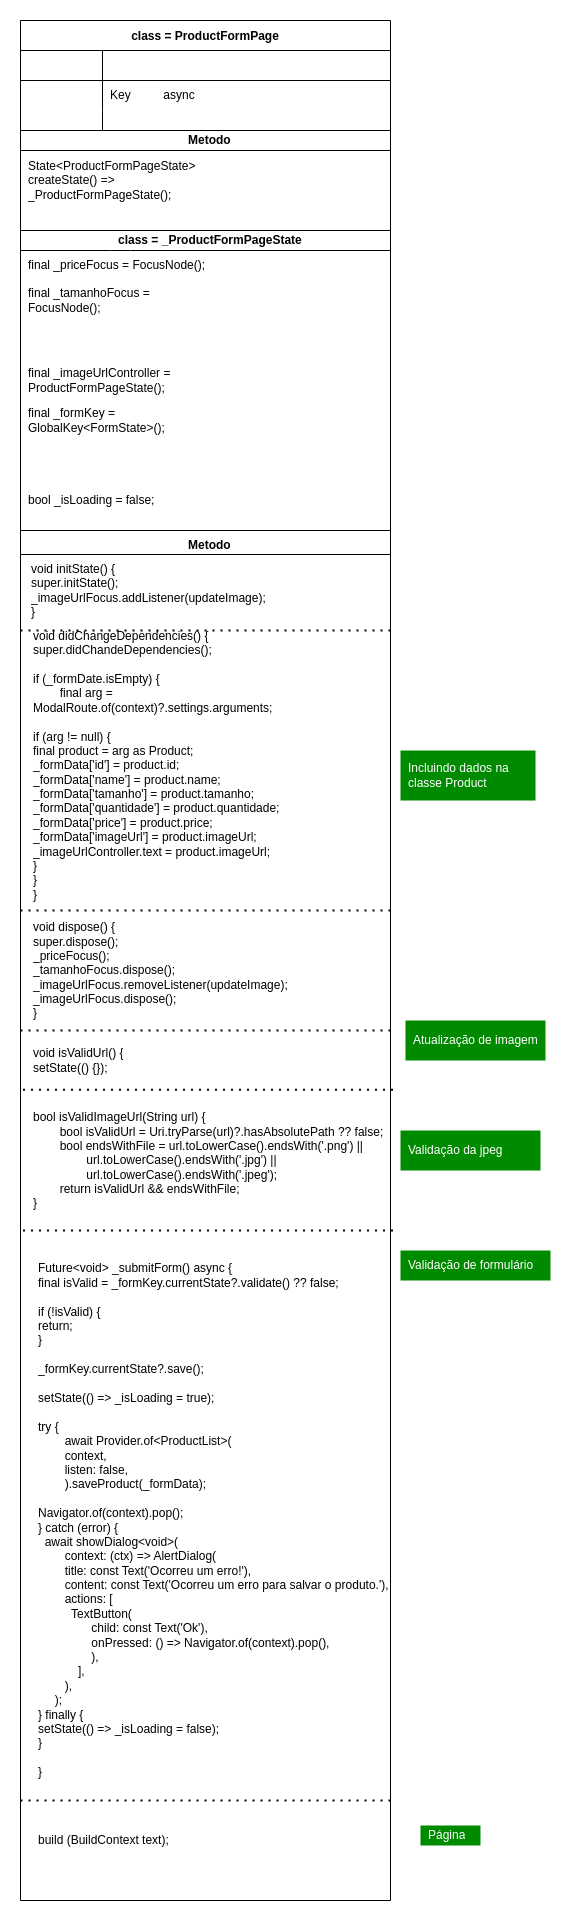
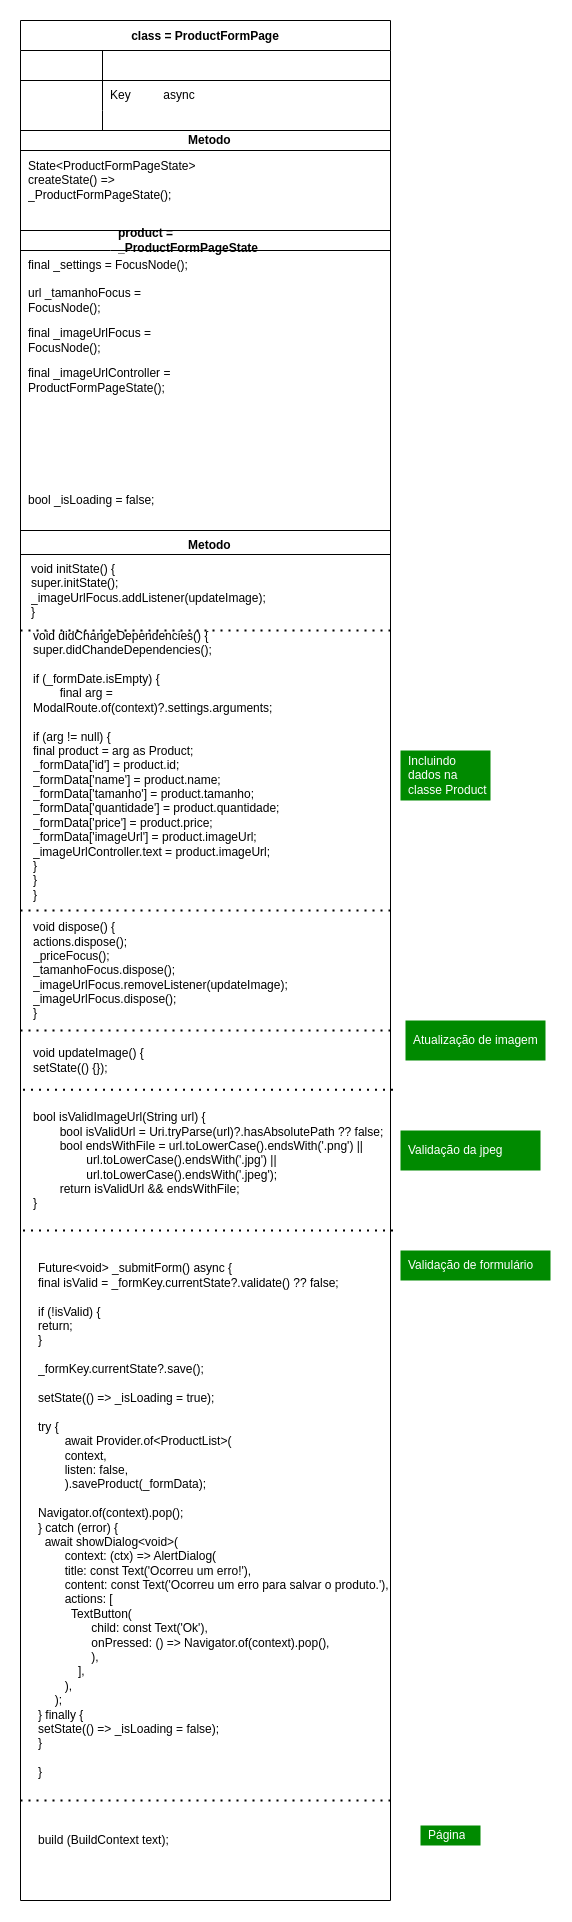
- <mxCell id="17" value="&lt;b&gt;class = _ProductFormPageState&lt;/b&gt;" style="shape=partialRectangle;html=1;whiteSpace=wrap;connectable=0;fillColor=none;top=0;left=0;bottom=0;right=0;align=left;spacingLeft=6;overflow=hidden;pointerEvents=1;movable=0;resizable=0;rotatable=0;deletable=0;editable=0;" vertex="1" parent="1"><mxGeometry x="110" y="220" width="200" height="40" as="geometry"><mxRectangle width="140" height="20" as="alternateBounds" /></mxGeometry></mxCell>
+ <mxCell id="17" value="&lt;b&gt;product = _ProductFormPageState&lt;/b&gt;" style="shape=partialRectangle;html=1;whiteSpace=wrap;connectable=0;fillColor=none;top=0;left=0;bottom=0;right=0;align=left;spacingLeft=6;overflow=hidden;pointerEvents=1;movable=0;resizable=0;rotatable=0;deletable=0;editable=0;" vertex="1" parent="1"><mxGeometry x="110" y="220" width="200" height="40" as="geometry"><mxRectangle width="140" height="20" as="alternateBounds" /></mxGeometry></mxCell>
- <mxCell id="18" value="final _priceFocus = FocusNode();" style="shape=partialRectangle;html=1;whiteSpace=wrap;connectable=0;fillColor=none;top=0;left=0;bottom=0;right=0;align=left;spacingLeft=6;overflow=hidden;pointerEvents=1;movable=0;resizable=0;rotatable=0;deletable=0;editable=0;" vertex="1" parent="1"><mxGeometry x="20" y="250" width="190" height="30" as="geometry"><mxRectangle width="156" height="30" as="alternateBounds" /></mxGeometry></mxCell>
+ <mxCell id="18" value="final _settings = FocusNode();" style="shape=partialRectangle;html=1;whiteSpace=wrap;connectable=0;fillColor=none;top=0;left=0;bottom=0;right=0;align=left;spacingLeft=6;overflow=hidden;pointerEvents=1;movable=0;resizable=0;rotatable=0;deletable=0;editable=0;" vertex="1" parent="1"><mxGeometry x="20" y="250" width="190" height="30" as="geometry"><mxRectangle width="156" height="30" as="alternateBounds" /></mxGeometry></mxCell>
- <mxCell id="19" value="final _tamanhoFocus = FocusNode();" style="shape=partialRectangle;html=1;whiteSpace=wrap;connectable=0;fillColor=none;top=0;left=0;bottom=0;right=0;align=left;spacingLeft=6;overflow=hidden;pointerEvents=1;movable=0;resizable=0;rotatable=0;deletable=0;editable=0;" vertex="1" parent="1"><mxGeometry x="20" y="280" width="190" height="40" as="geometry"><mxRectangle width="156" height="30" as="alternateBounds" /></mxGeometry></mxCell>
+ <mxCell id="19" value="url _tamanhoFocus = FocusNode();" style="shape=partialRectangle;html=1;whiteSpace=wrap;connectable=0;fillColor=none;top=0;left=0;bottom=0;right=0;align=left;spacingLeft=6;overflow=hidden;pointerEvents=1;movable=0;resizable=0;rotatable=0;deletable=0;editable=0;" vertex="1" parent="1"><mxGeometry x="20" y="280" width="190" height="40" as="geometry"><mxRectangle width="156" height="30" as="alternateBounds" /></mxGeometry></mxCell>
+ <mxCell id="20" value="final _imageUrlFocus = FocusNode();" style="shape=partialRectangle;html=1;whiteSpace=wrap;connectable=0;fillColor=none;top=0;left=0;bottom=0;right=0;align=left;spacingLeft=6;overflow=hidden;pointerEvents=1;movable=0;resizable=0;rotatable=0;deletable=0;editable=0;" vertex="1" parent="1"><mxGeometry x="20" y="320" width="190" height="40" as="geometry"><mxRectangle width="156" height="30" as="alternateBounds" /></mxGeometry></mxCell>
- <mxCell id="22" value="final _formKey = GlobalKey&amp;lt;FormState&amp;gt;();" style="shape=partialRectangle;html=1;whiteSpace=wrap;connectable=0;fillColor=none;top=0;left=0;bottom=0;right=0;align=left;spacingLeft=6;overflow=hidden;pointerEvents=1;movable=0;resizable=0;rotatable=0;deletable=0;editable=0;" vertex="1" parent="1"><mxGeometry x="20" y="400" width="190" height="40" as="geometry"><mxRectangle width="156" height="30" as="alternateBounds" /></mxGeometry></mxCell>
- <mxCell id="29" value="Incluindo dados na classe Product" style="shape=partialRectangle;html=1;whiteSpace=wrap;connectable=0;fillColor=#008a00;top=0;left=0;bottom=0;right=0;align=left;spacingLeft=6;overflow=hidden;pointerEvents=1;fontColor=#ffffff;strokeColor=#005700;" vertex="1" parent="1"><mxGeometry x="400" y="750" width="135" height="50" as="geometry"><mxRectangle width="140" height="20" as="alternateBounds" /></mxGeometry></mxCell>
+ <mxCell id="29" value="Incluindo dados na classe Product" style="shape=partialRectangle;html=1;whiteSpace=wrap;connectable=0;fillColor=#008a00;top=0;left=0;bottom=0;right=0;align=left;spacingLeft=6;overflow=hidden;pointerEvents=1;fontColor=#ffffff;strokeColor=#005700;" vertex="1" parent="1"><mxGeometry x="400" y="750" width="90" height="50" as="geometry"><mxRectangle width="140" height="20" as="alternateBounds" /></mxGeometry></mxCell>
- <mxCell id="30" value="void dispose() {&lt;br&gt;super.dispose();&lt;br&gt;_priceFocus();&lt;br&gt;_tamanhoFocus.dispose();&lt;br&gt;_imageUrlFocus.removeListener(updateImage);&lt;br&gt;_imageUrlFocus.dispose();&lt;br&gt;}" style="shape=partialRectangle;html=1;whiteSpace=wrap;connectable=0;fillColor=none;top=0;left=0;bottom=0;right=0;align=left;spacingLeft=6;overflow=hidden;pointerEvents=1;movable=0;resizable=0;rotatable=0;deletable=0;editable=0;" vertex="1" parent="1"><mxGeometry x="25" y="910" width="275" height="120" as="geometry"><mxRectangle width="140" height="20" as="alternateBounds" /></mxGeometry></mxCell>
+ <mxCell id="30" value="void dispose() {&lt;br&gt;actions.dispose();&lt;br&gt;_priceFocus();&lt;br&gt;_tamanhoFocus.dispose();&lt;br&gt;_imageUrlFocus.removeListener(updateImage);&lt;br&gt;_imageUrlFocus.dispose();&lt;br&gt;}" style="shape=partialRectangle;html=1;whiteSpace=wrap;connectable=0;fillColor=none;top=0;left=0;bottom=0;right=0;align=left;spacingLeft=6;overflow=hidden;pointerEvents=1;movable=0;resizable=0;rotatable=0;deletable=0;editable=0;" vertex="1" parent="1"><mxGeometry x="25" y="910" width="275" height="120" as="geometry"><mxRectangle width="140" height="20" as="alternateBounds" /></mxGeometry></mxCell>
- <mxCell id="31" value="void isValidUrl() {&lt;br&gt;setState(() {});&lt;br&gt;" style="shape=partialRectangle;html=1;whiteSpace=wrap;connectable=0;fillColor=none;top=0;left=0;bottom=0;right=0;align=left;spacingLeft=6;overflow=hidden;pointerEvents=1;movable=0;resizable=0;rotatable=0;deletable=0;editable=0;" vertex="1" parent="1"><mxGeometry x="25" y="1030" width="245" height="60" as="geometry"><mxRectangle width="140" height="20" as="alternateBounds" /></mxGeometry></mxCell>
+ <mxCell id="31" value="void updateImage() {&lt;br&gt;setState(() {});&lt;br&gt;" style="shape=partialRectangle;html=1;whiteSpace=wrap;connectable=0;fillColor=none;top=0;left=0;bottom=0;right=0;align=left;spacingLeft=6;overflow=hidden;pointerEvents=1;movable=0;resizable=0;rotatable=0;deletable=0;editable=0;" vertex="1" parent="1"><mxGeometry x="25" y="1030" width="245" height="60" as="geometry"><mxRectangle width="140" height="20" as="alternateBounds" /></mxGeometry></mxCell>
